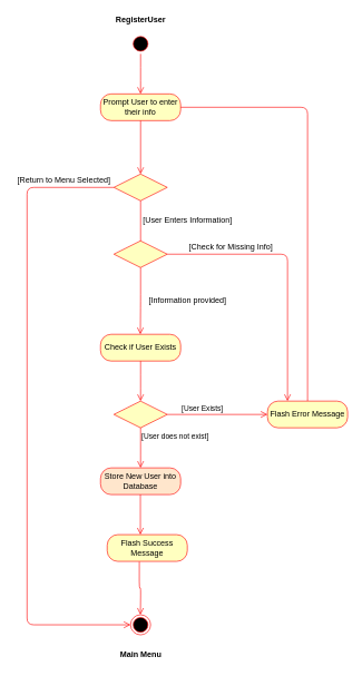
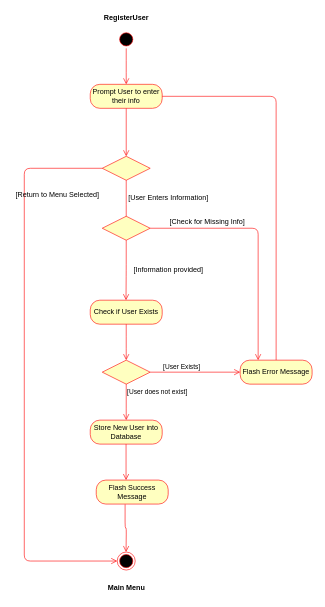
- <mxCell id="19" value="[Return to Menu Selected]" style="text;html=1;align=center;verticalAlign=middle;resizable=0;points=[];autosize=1;" parent="1" vertex="1"><mxGeometry x="20" y="260" width="150" height="20" as="geometry" /></mxCell>
+ <mxCell id="19" value="[Return to Menu Selected]" style="text;html=1;align=center;verticalAlign=middle;resizable=0;points=[];autosize=1;" parent="1" vertex="1"><mxGeometry x="20" y="315" width="150" height="20" as="geometry" /></mxCell>
- <mxCell id="13" value="Store New User into Database" style="rounded=1;whiteSpace=wrap;html=1;arcSize=40;fontColor=#000000;fillColor=#ffe6cc;strokeColor=#ff0000;" parent="1" vertex="1"><mxGeometry x="150" y="700" width="120" height="40" as="geometry" /></mxCell>
+ <mxCell id="13" value="Store New User into Database" style="rounded=1;whiteSpace=wrap;html=1;arcSize=40;fontColor=#000000;fillColor=#ffffc0;strokeColor=#ff0000;" parent="1" vertex="1"><mxGeometry x="150" y="700" width="120" height="40" as="geometry" /></mxCell>
